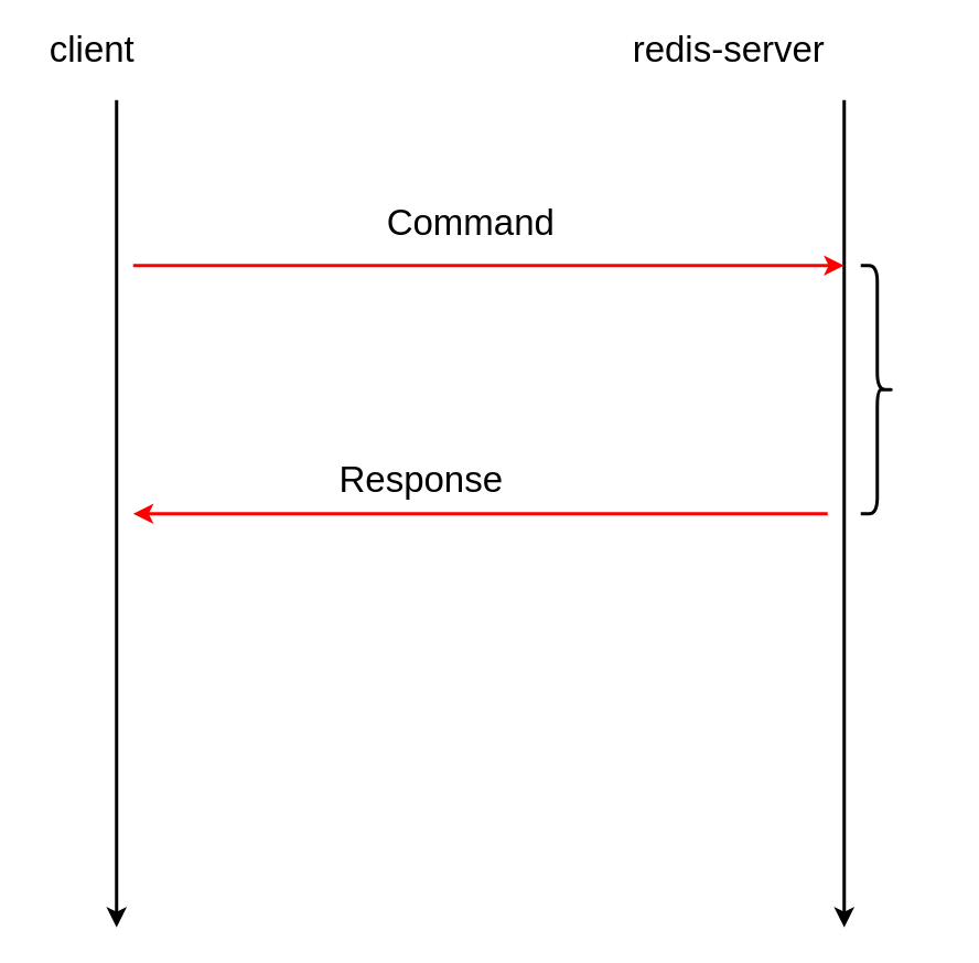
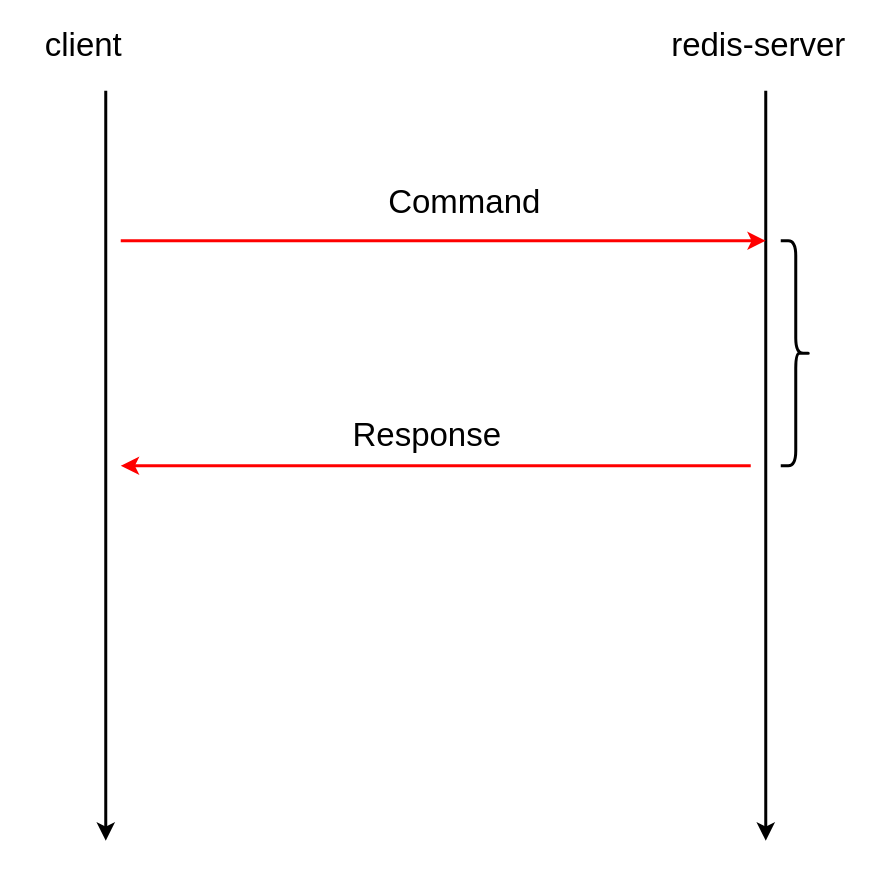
- <mxCell id="5" value="&lt;span style=&quot;font-size: 22px&quot;&gt;redis-server&lt;/span&gt;" style="text;html=1;align=center;verticalAlign=middle;resizable=0;points=[];autosize=1;strokeColor=none;fillColor=none;fontColor=default;strokeWidth=7;" vertex="1" parent="1"><mxGeometry x="375" y="20" width="130" height="20" as="geometry" /></mxCell>
+ <mxCell id="5" value="&lt;span style=&quot;font-size: 22px&quot;&gt;redis-server&lt;/span&gt;" style="text;html=1;align=center;verticalAlign=middle;resizable=0;points=[];autosize=1;strokeColor=none;fillColor=none;fontColor=default;strokeWidth=7;" vertex="1" parent="1"><mxGeometry x="440" y="20" width="130" height="20" as="geometry" /></mxCell>
- <mxCell id="7" value="Command" style="text;html=1;align=center;verticalAlign=middle;resizable=0;points=[];autosize=1;strokeColor=none;fillColor=none;fontSize=22;fontColor=default;" vertex="1" parent="1"><mxGeometry x="224" y="120" width="120" height="30" as="geometry" /></mxCell>
+ <mxCell id="7" value="Command" style="text;html=1;align=center;verticalAlign=middle;resizable=0;points=[];autosize=1;strokeColor=none;fillColor=none;fontSize=22;fontColor=default;" vertex="1" parent="1"><mxGeometry x="249" y="120" width="120" height="30" as="geometry" /></mxCell>
- <mxCell id="9" value="Response" style="text;html=1;align=center;verticalAlign=middle;resizable=0;points=[];autosize=1;strokeColor=none;fillColor=none;fontSize=22;fontColor=default;" vertex="1" parent="1"><mxGeometry x="199" y="275" width="110" height="30" as="geometry" /></mxCell>
+ <mxCell id="9" value="Response" style="text;html=1;align=center;verticalAlign=middle;resizable=0;points=[];autosize=1;strokeColor=none;fillColor=none;fontSize=22;fontColor=default;" vertex="1" parent="1"><mxGeometry x="229" y="275" width="110" height="30" as="geometry" /></mxCell>
